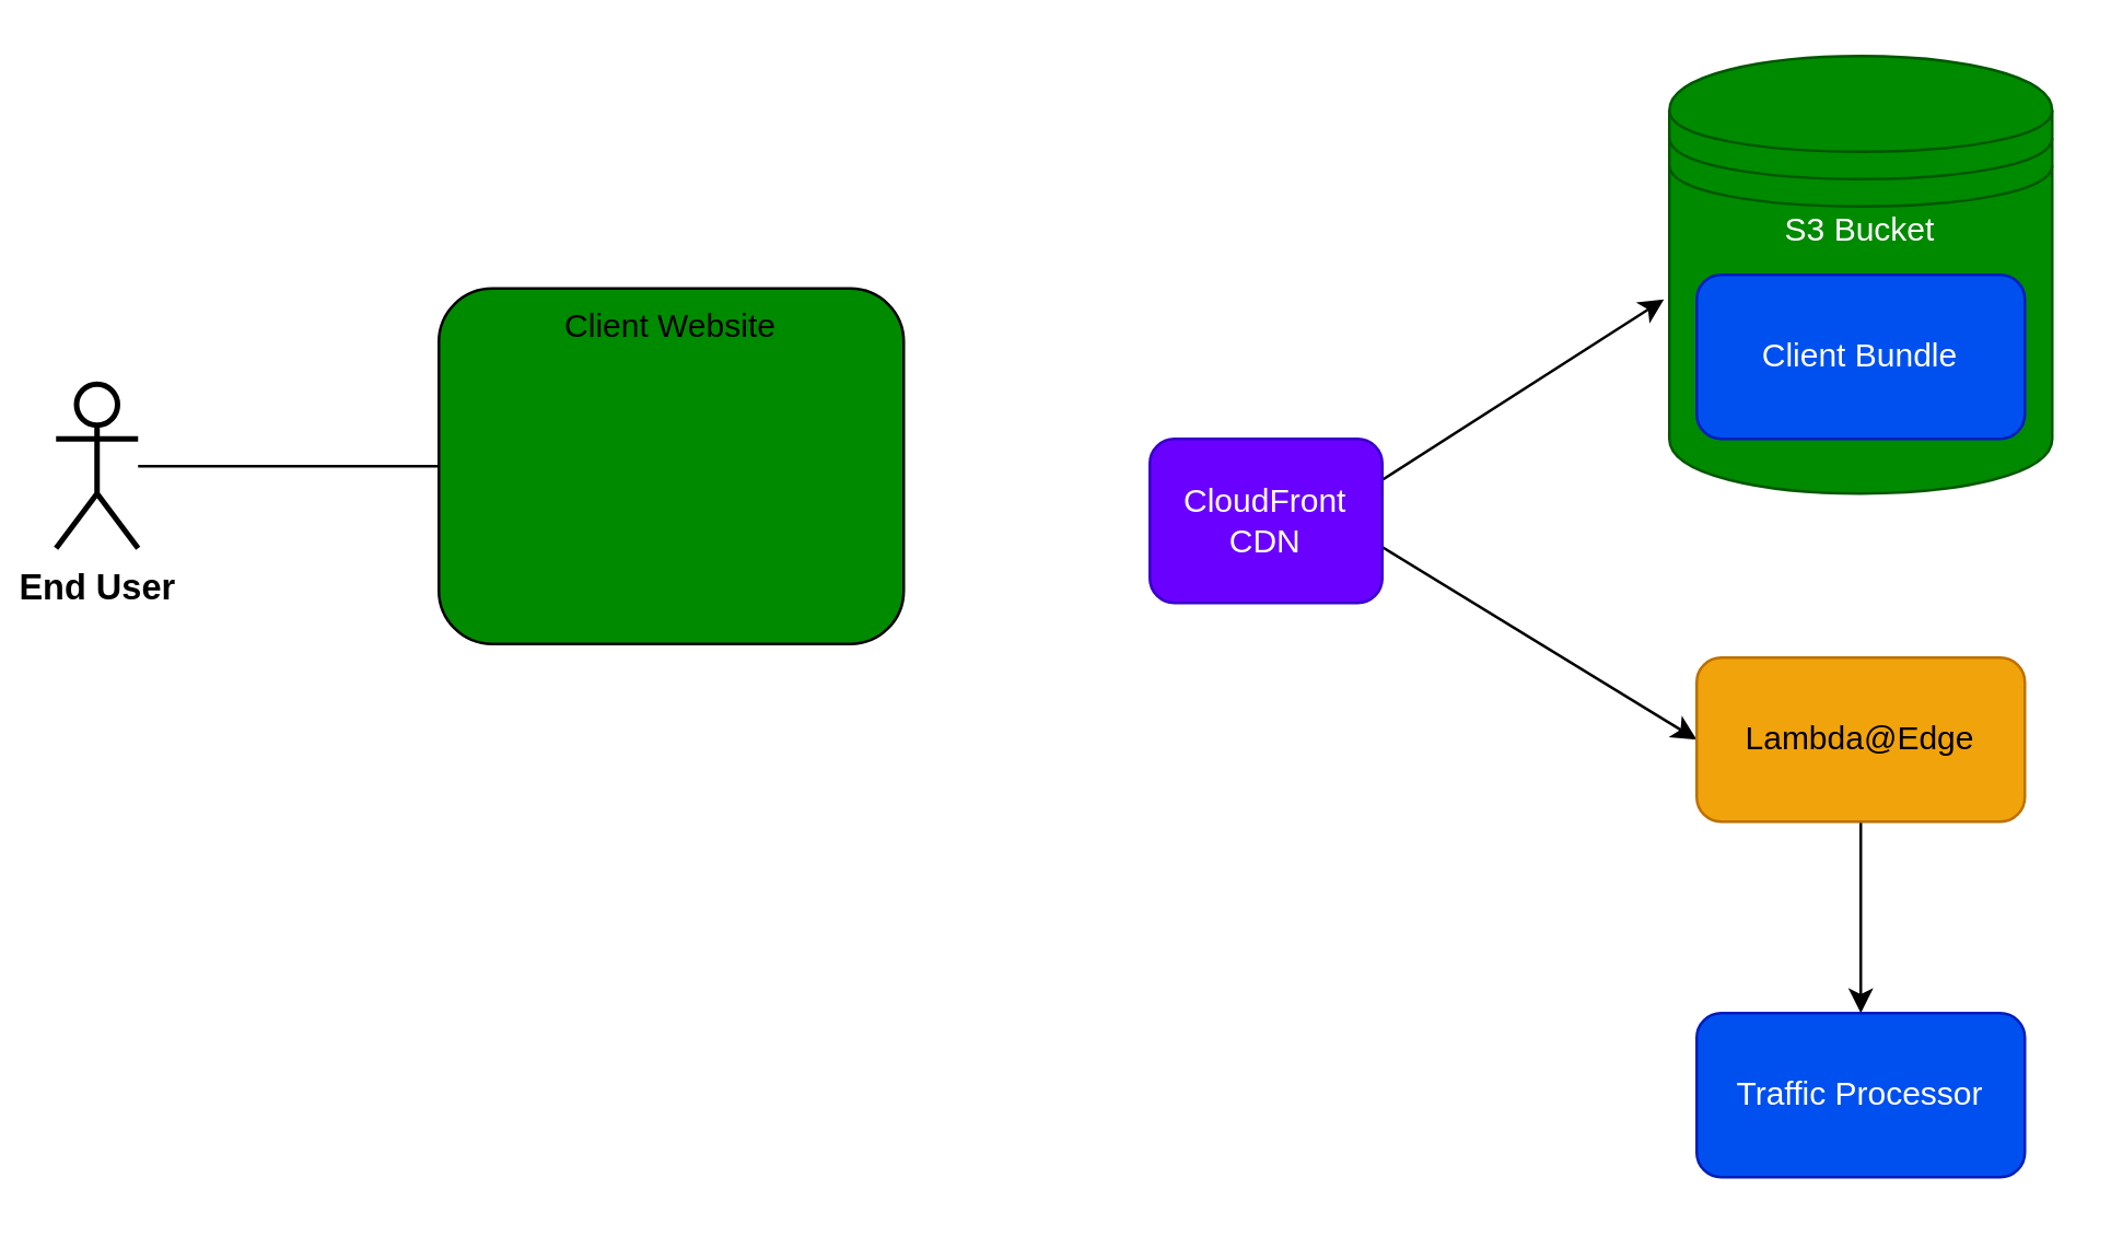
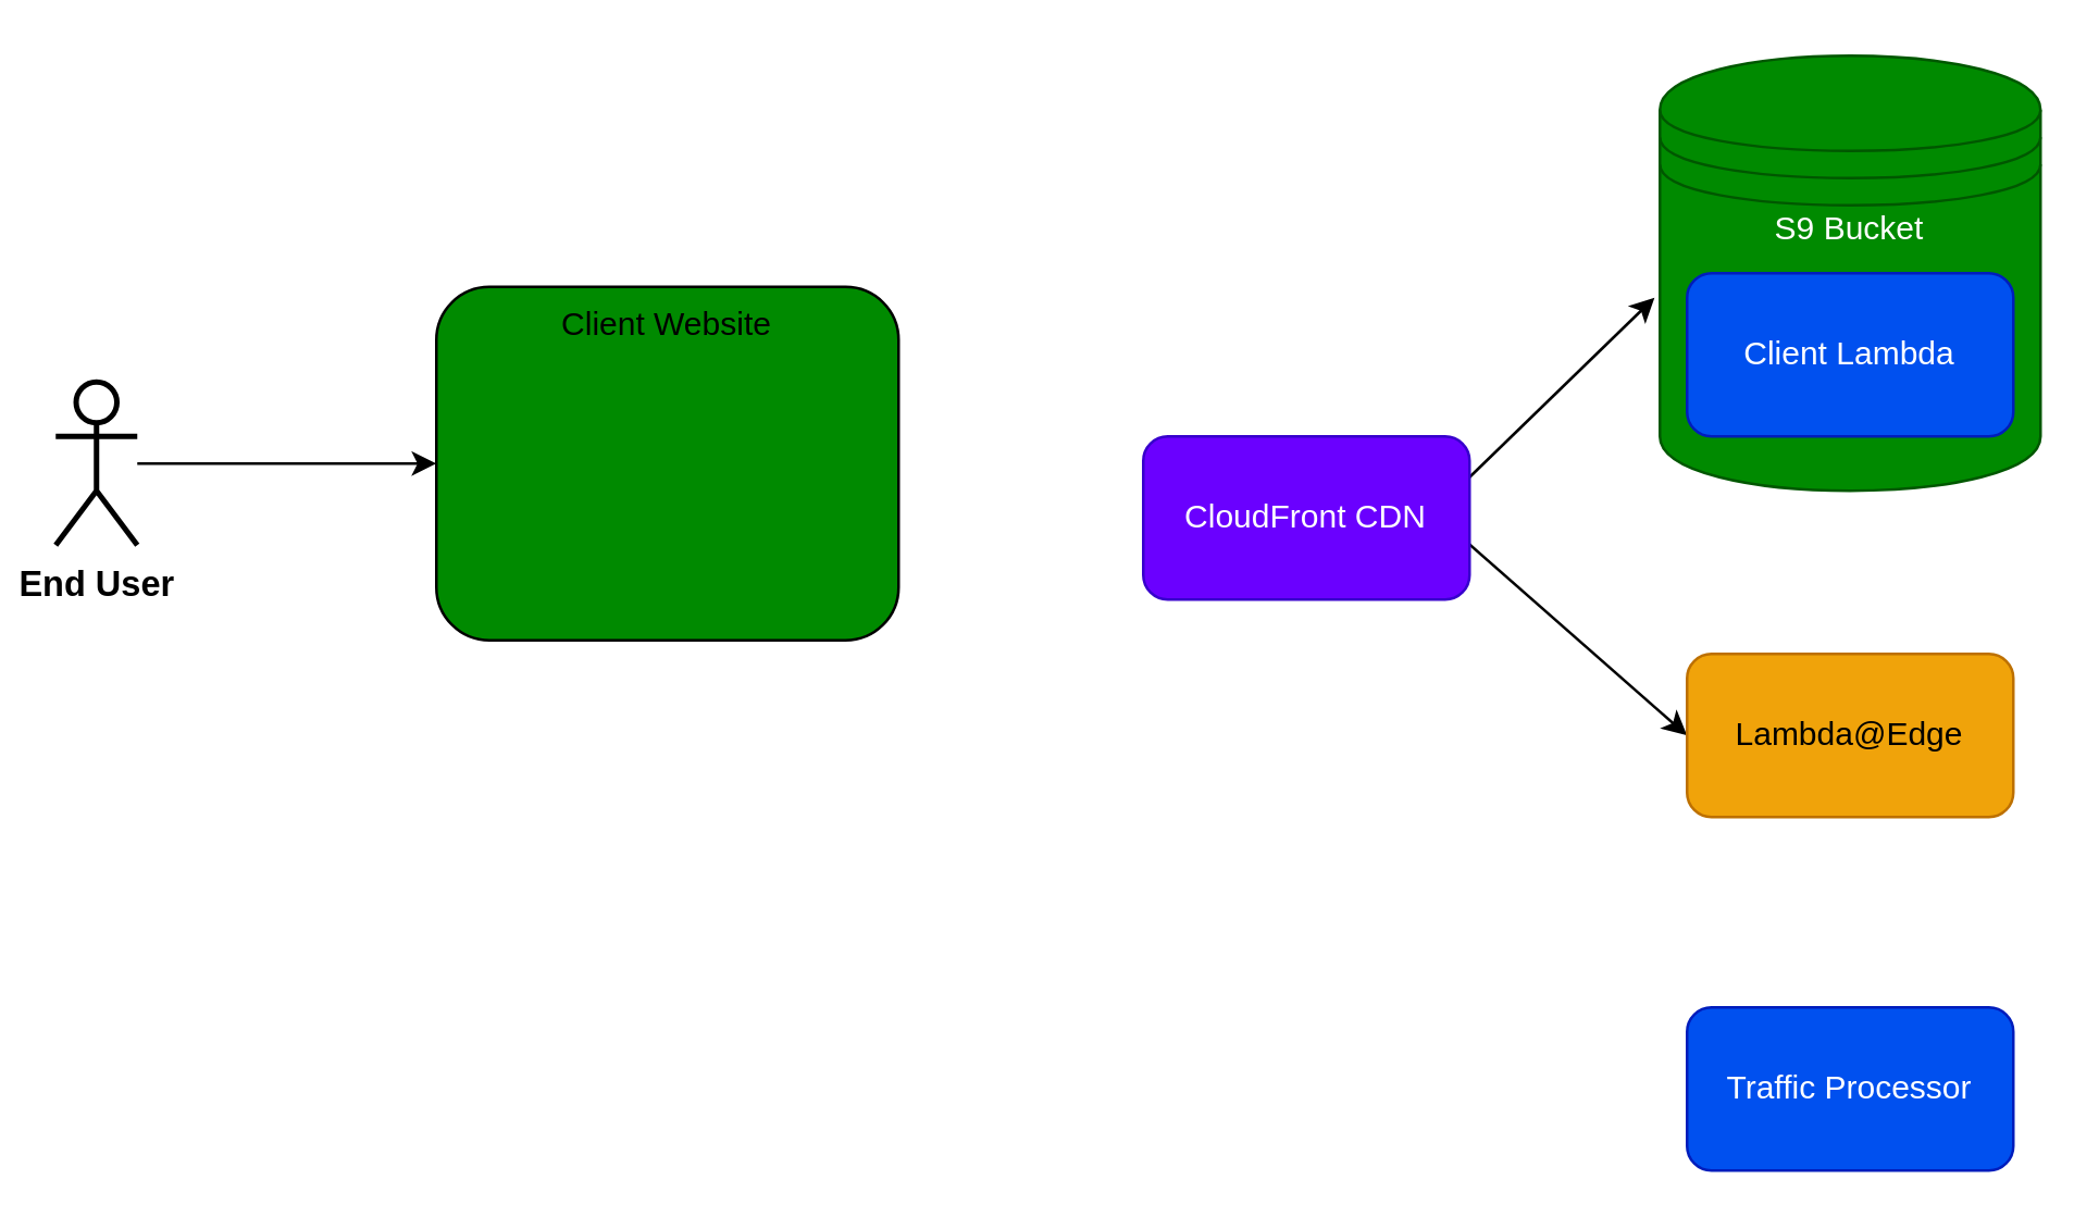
- <mxCell id="8" value="S3 Bucket" style="shape=datastore;whiteSpace=wrap;html=1;verticalAlign=top;fillColor=#008a00;fontColor=#ffffff;strokeColor=#005700;" parent="1" vertex="1"><mxGeometry x="610" y="20" width="140" height="160" as="geometry" /></mxCell>
+ <mxCell id="8" value="S9 Bucket" style="shape=datastore;whiteSpace=wrap;html=1;verticalAlign=top;fillColor=#008a00;fontColor=#ffffff;strokeColor=#005700;" parent="1" vertex="1"><mxGeometry x="610" y="20" width="140" height="160" as="geometry" /></mxCell>
- <mxCell id="11" value="Client Bundle" style="rounded=1;whiteSpace=wrap;html=1;fillColor=#0050ef;fontColor=#ffffff;strokeColor=#001DBC;" parent="1" vertex="1"><mxGeometry x="620" y="100" width="120" height="60" as="geometry" /></mxCell>
+ <mxCell id="11" value="Client Lambda" style="rounded=1;whiteSpace=wrap;html=1;fillColor=#0050ef;fontColor=#ffffff;strokeColor=#001DBC;" parent="1" vertex="1"><mxGeometry x="620" y="100" width="120" height="60" as="geometry" /></mxCell>
- <mxCell id="9" style="edgeStyle=none;html=1;endArrow=none;" parent="1" source="10" target="2" edge="1"><mxGeometry relative="1" as="geometry" /></mxCell>
+ <mxCell id="9" style="edgeStyle=none;html=1;" parent="1" source="10" target="2" edge="1"><mxGeometry relative="1" as="geometry" /></mxCell>
- <mxCell id="5" value="CloudFront CDN" style="rounded=1;whiteSpace=wrap;html=1;fillColor=#6a00ff;fontColor=#ffffff;strokeColor=#3700CC;" parent="1" vertex="1"><mxGeometry x="420" y="160" width="85" height="60" as="geometry" /></mxCell>
+ <mxCell id="5" value="CloudFront CDN" style="rounded=1;whiteSpace=wrap;html=1;fillColor=#6a00ff;fontColor=#ffffff;strokeColor=#3700CC;" parent="1" vertex="1"><mxGeometry x="420" y="160" width="120" height="60" as="geometry" /></mxCell>
- <mxCell id="6" style="edgeStyle=none;html=1;" parent="1" source="7" target="12" edge="1"><mxGeometry relative="1" as="geometry" /></mxCell>
